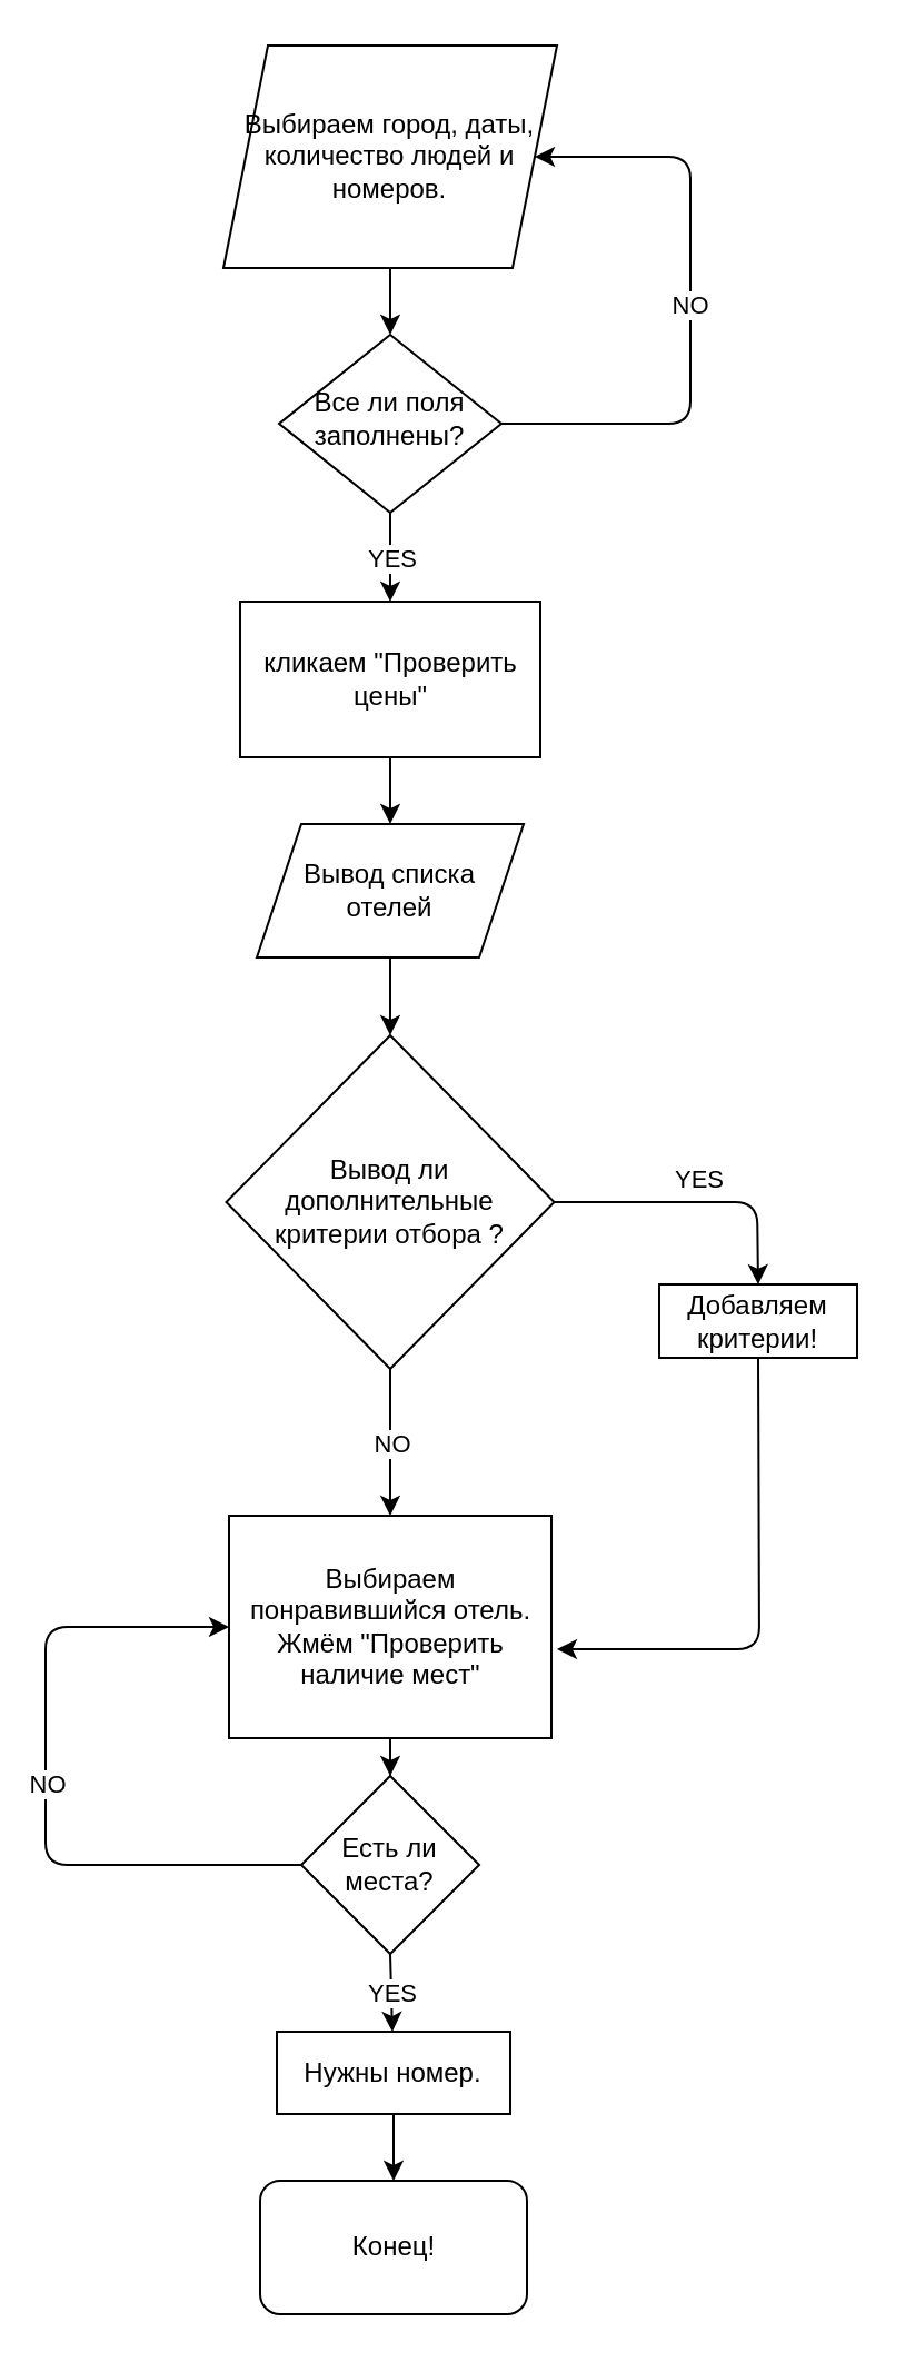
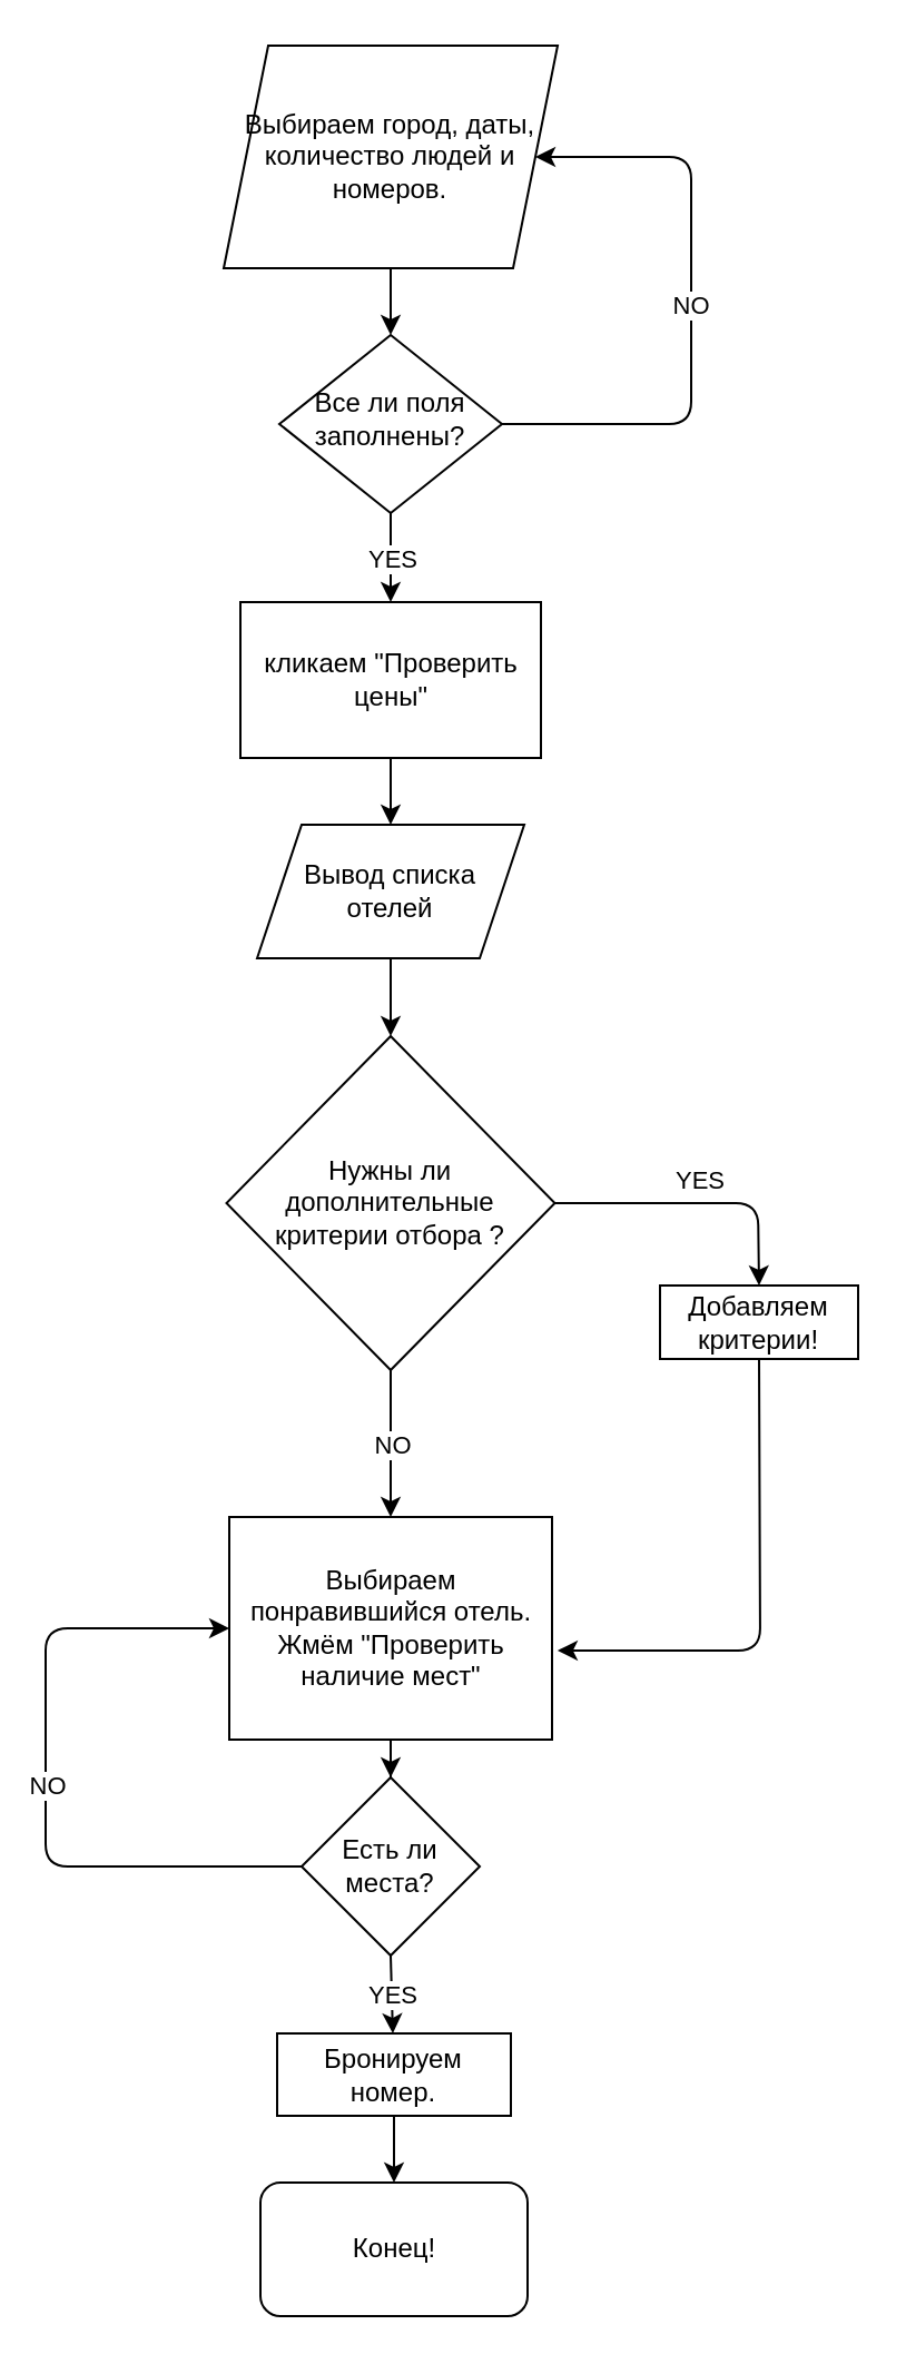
- <mxCell id="10" value="Вывод ли дополнительные критерии отбора ?" style="rhombus;whiteSpace=wrap;html=1;" vertex="1" parent="1"><mxGeometry x="101.25" y="465" width="147.5" height="150" as="geometry" /></mxCell>
+ <mxCell id="10" value="Нужны ли дополнительные критерии отбора ?" style="rhombus;whiteSpace=wrap;html=1;" vertex="1" parent="1"><mxGeometry x="101.25" y="465" width="147.5" height="150" as="geometry" /></mxCell>
- <mxCell id="22" value="Нужны номер." style="rounded=0;whiteSpace=wrap;html=1;" vertex="1" parent="1"><mxGeometry x="124" y="913" width="105" height="37" as="geometry" /></mxCell>
+ <mxCell id="22" value="Бронируем номер." style="rounded=0;whiteSpace=wrap;html=1;" vertex="1" parent="1"><mxGeometry x="124" y="913" width="105" height="37" as="geometry" /></mxCell>
